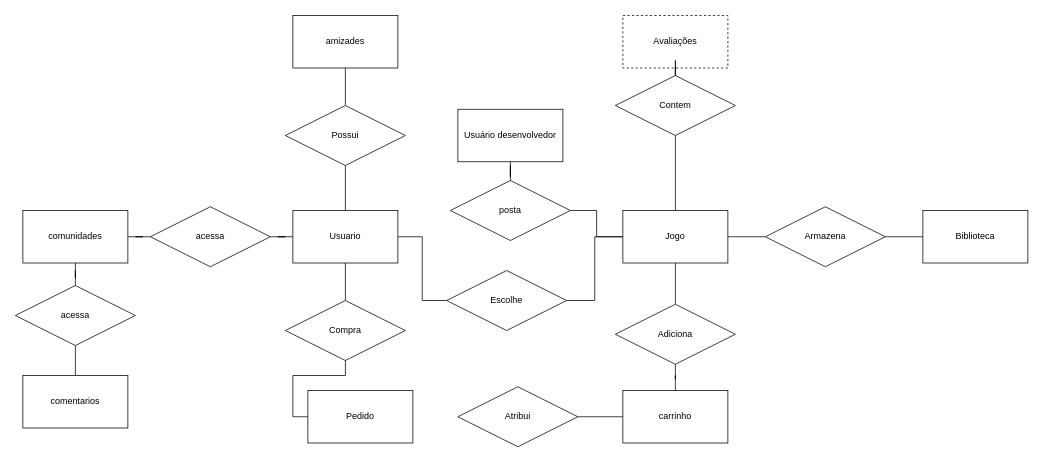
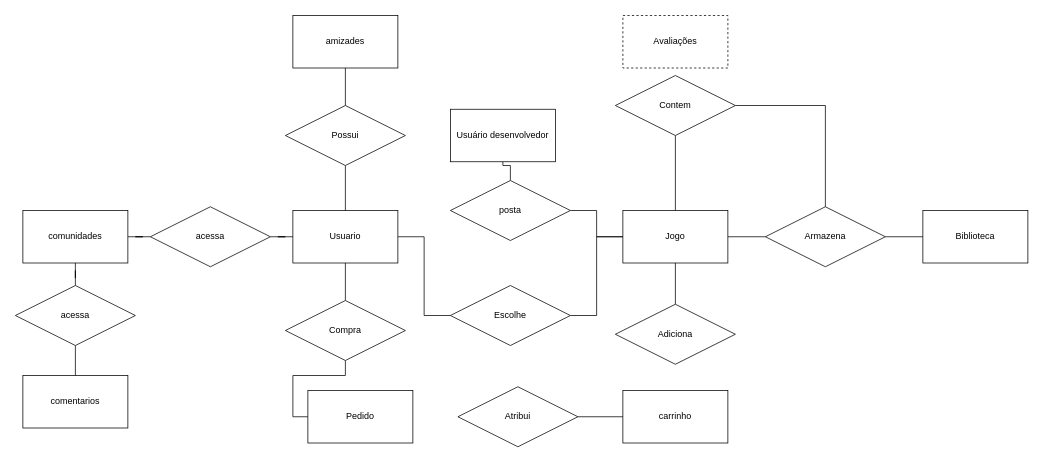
- <mxCell id="26" style="edgeStyle=orthogonalEdgeStyle;rounded=0;orthogonalLoop=1;jettySize=auto;html=1;entryX=0.5;entryY=1;entryDx=0;entryDy=0;endArrow=none;endFill=0;" edge="1" parent="1" source="28" target="10"><mxGeometry relative="1" as="geometry" /></mxCell>
+ <mxCell id="26" style="edgeStyle=orthogonalEdgeStyle;rounded=0;orthogonalLoop=1;jettySize=auto;html=1;endArrow=none;endFill=0;" edge="1" parent="1" source="28" target="25"><mxGeometry relative="1" as="geometry" /></mxCell>
- <mxCell id="13" value="Usuário desenvolvedor" style="rounded=0;whiteSpace=wrap;html=1;" vertex="1" parent="1"><mxGeometry x="610" y="145" width="140" height="70" as="geometry" /></mxCell>
+ <mxCell id="13" value="Usuário desenvolvedor" style="rounded=0;whiteSpace=wrap;html=1;" vertex="1" parent="1"><mxGeometry x="600" y="145" width="140" height="70" as="geometry" /></mxCell>
- <mxCell id="12" value="Escolhe" style="rhombus;whiteSpace=wrap;html=1;" vertex="1" parent="1"><mxGeometry x="595" y="360" width="160" height="80" as="geometry" /></mxCell>
+ <mxCell id="12" value="Escolhe" style="rhombus;whiteSpace=wrap;html=1;" vertex="1" parent="1"><mxGeometry x="600" y="380" width="160" height="80" as="geometry" /></mxCell>
- <mxCell id="15" style="edgeStyle=orthogonalEdgeStyle;rounded=0;orthogonalLoop=1;jettySize=auto;html=1;endArrow=none;endFill=0;" edge="1" parent="1" source="16" target="6"><mxGeometry relative="1" as="geometry" /></mxCell>
